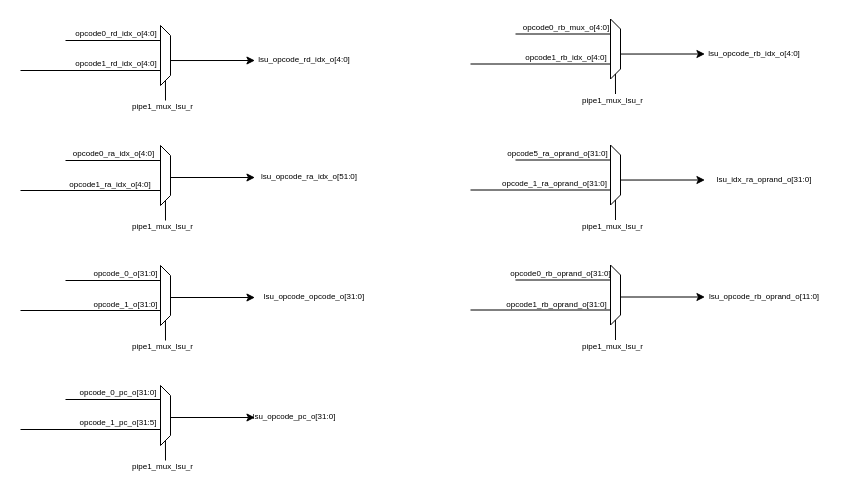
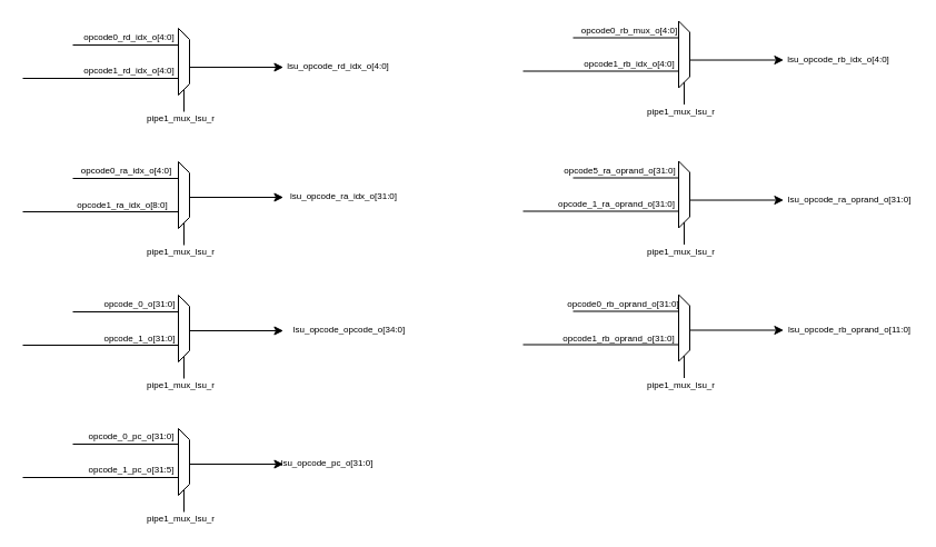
- <mxCell id="33" value="&lt;font style=&quot;font-size: 8px;&quot;&gt;lsu_opcode_ra_idx_o[51:0]&lt;/font&gt;" style="text;strokeColor=none;align=center;fillColor=none;html=1;verticalAlign=middle;whiteSpace=wrap;rounded=0;" vertex="1" parent="1"><mxGeometry x="258" y="170" width="102" height="10" as="geometry" /></mxCell>
+ <mxCell id="33" value="&lt;font style=&quot;font-size: 8px;&quot;&gt;lsu_opcode_ra_idx_o[31:0]&lt;/font&gt;" style="text;strokeColor=none;align=center;fillColor=none;html=1;verticalAlign=middle;whiteSpace=wrap;rounded=0;" vertex="1" parent="1"><mxGeometry x="258" y="170" width="102" height="10" as="geometry" /></mxCell>
- <mxCell id="53" value="&lt;font style=&quot;font-size: 8px;&quot;&gt;lsu_idx_ra_oprand_o[31:0]&lt;/font&gt;" style="text;strokeColor=none;align=center;fillColor=none;html=1;verticalAlign=middle;whiteSpace=wrap;rounded=0;" vertex="1" parent="1"><mxGeometry x="708" y="172.5" width="112" height="10" as="geometry" /></mxCell>
+ <mxCell id="53" value="&lt;font style=&quot;font-size: 8px;&quot;&gt;lsu_opcode_ra_oprand_o[31:0]&lt;/font&gt;" style="text;strokeColor=none;align=center;fillColor=none;html=1;verticalAlign=middle;whiteSpace=wrap;rounded=0;" vertex="1" parent="1"><mxGeometry x="708" y="172.5" width="112" height="10" as="geometry" /></mxCell>
- <mxCell id="11" value="&lt;font style=&quot;font-size: 8px;&quot;&gt;opcode1_ra_idx_o[4:0]&lt;/font&gt;" style="text;strokeColor=none;align=center;fillColor=none;html=1;verticalAlign=middle;whiteSpace=wrap;rounded=0;" vertex="1" parent="1"><mxGeometry x="71.75" y="178" width="76" height="10" as="geometry" /></mxCell>
+ <mxCell id="11" value="&lt;font style=&quot;font-size: 8px;&quot;&gt;opcode1_ra_idx_o[8:0]&lt;/font&gt;" style="text;strokeColor=none;align=center;fillColor=none;html=1;verticalAlign=middle;whiteSpace=wrap;rounded=0;" vertex="1" parent="1"><mxGeometry x="71.75" y="178" width="76" height="10" as="geometry" /></mxCell>
- <mxCell id="35" value="&lt;font style=&quot;font-size: 8px;&quot;&gt;lsu_opcode_opcode_o[31:0]&lt;/font&gt;" style="text;strokeColor=none;align=center;fillColor=none;html=1;verticalAlign=middle;whiteSpace=wrap;rounded=0;" vertex="1" parent="1"><mxGeometry x="258" y="290" width="112" height="10" as="geometry" /></mxCell>
+ <mxCell id="35" value="&lt;font style=&quot;font-size: 8px;&quot;&gt;lsu_opcode_opcode_o[34:0]&lt;/font&gt;" style="text;strokeColor=none;align=center;fillColor=none;html=1;verticalAlign=middle;whiteSpace=wrap;rounded=0;" vertex="1" parent="1"><mxGeometry x="258" y="290" width="112" height="10" as="geometry" /></mxCell>
